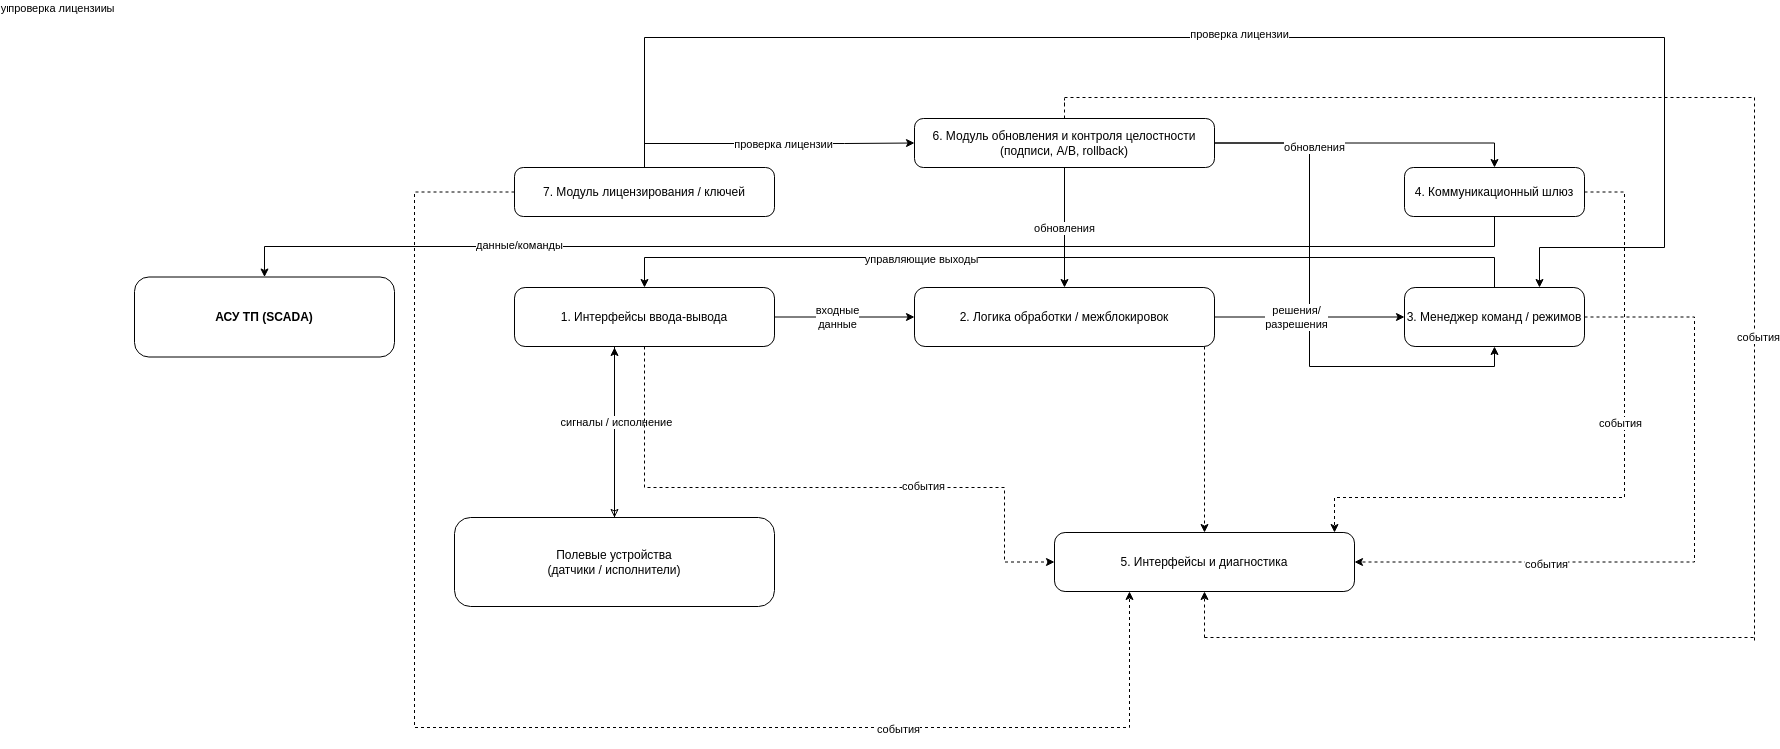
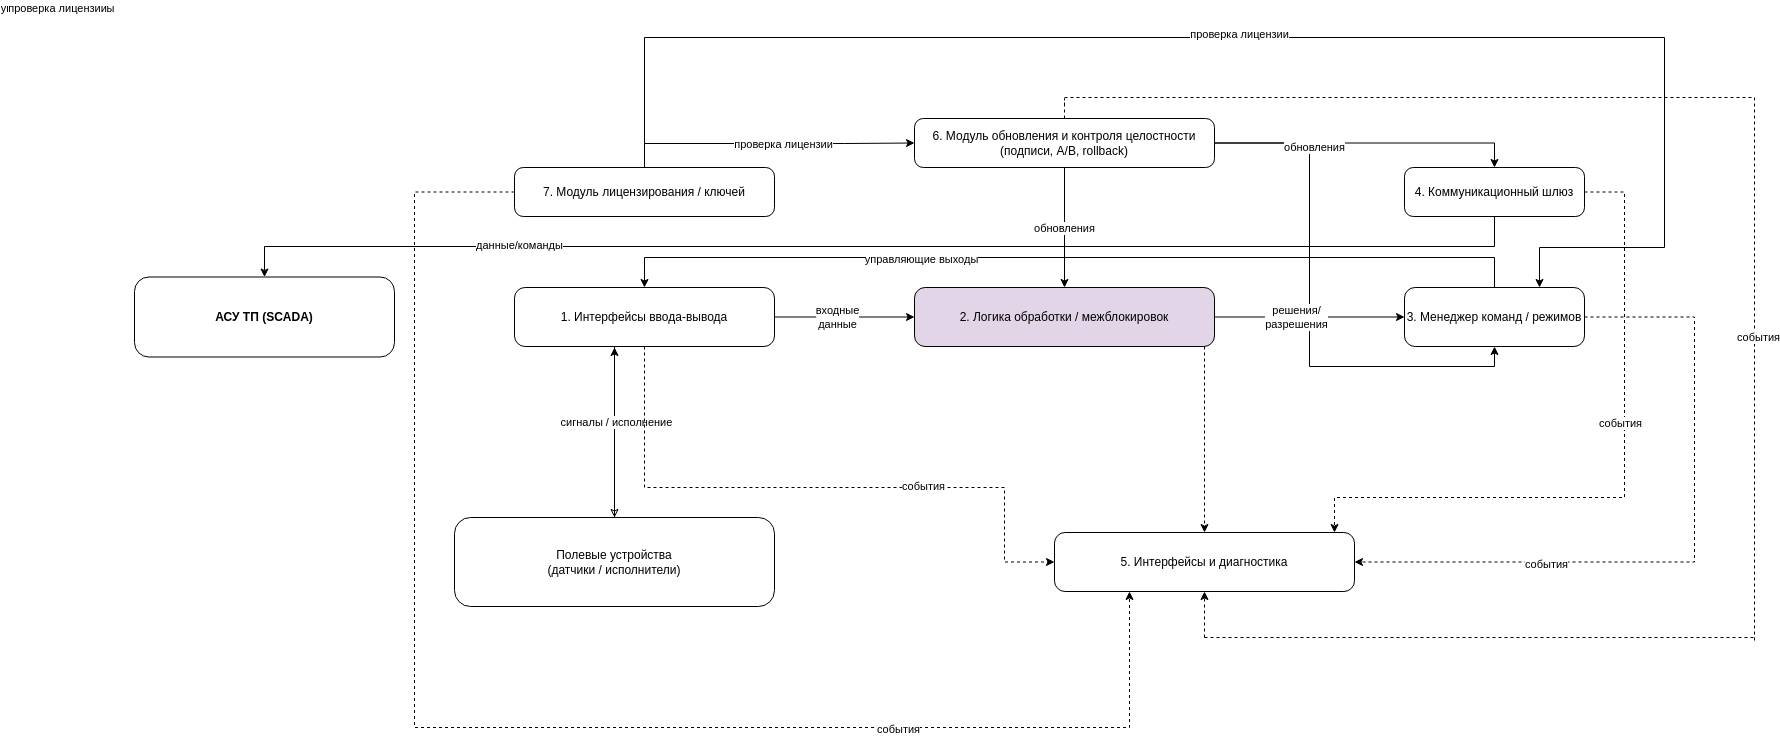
- <mxCell id="34" value="2. Логика обработки / межблокировок" style="rounded=1;whiteSpace=wrap;html=1;strokeColor=#000000;fillColor=#FFFFFF;fontColor=#000000;arcSize=18;" parent="1" vertex="1"><mxGeometry x="800" y="270" width="300" height="59" as="geometry" /></mxCell>
+ <mxCell id="34" value="2. Логика обработки / межблокировок" style="rounded=1;whiteSpace=wrap;html=1;strokeColor=#000000;fillColor=#e1d5e7;fontColor=#000000;arcSize=18;" parent="1" vertex="1"><mxGeometry x="800" y="270" width="300" height="59" as="geometry" /></mxCell>
